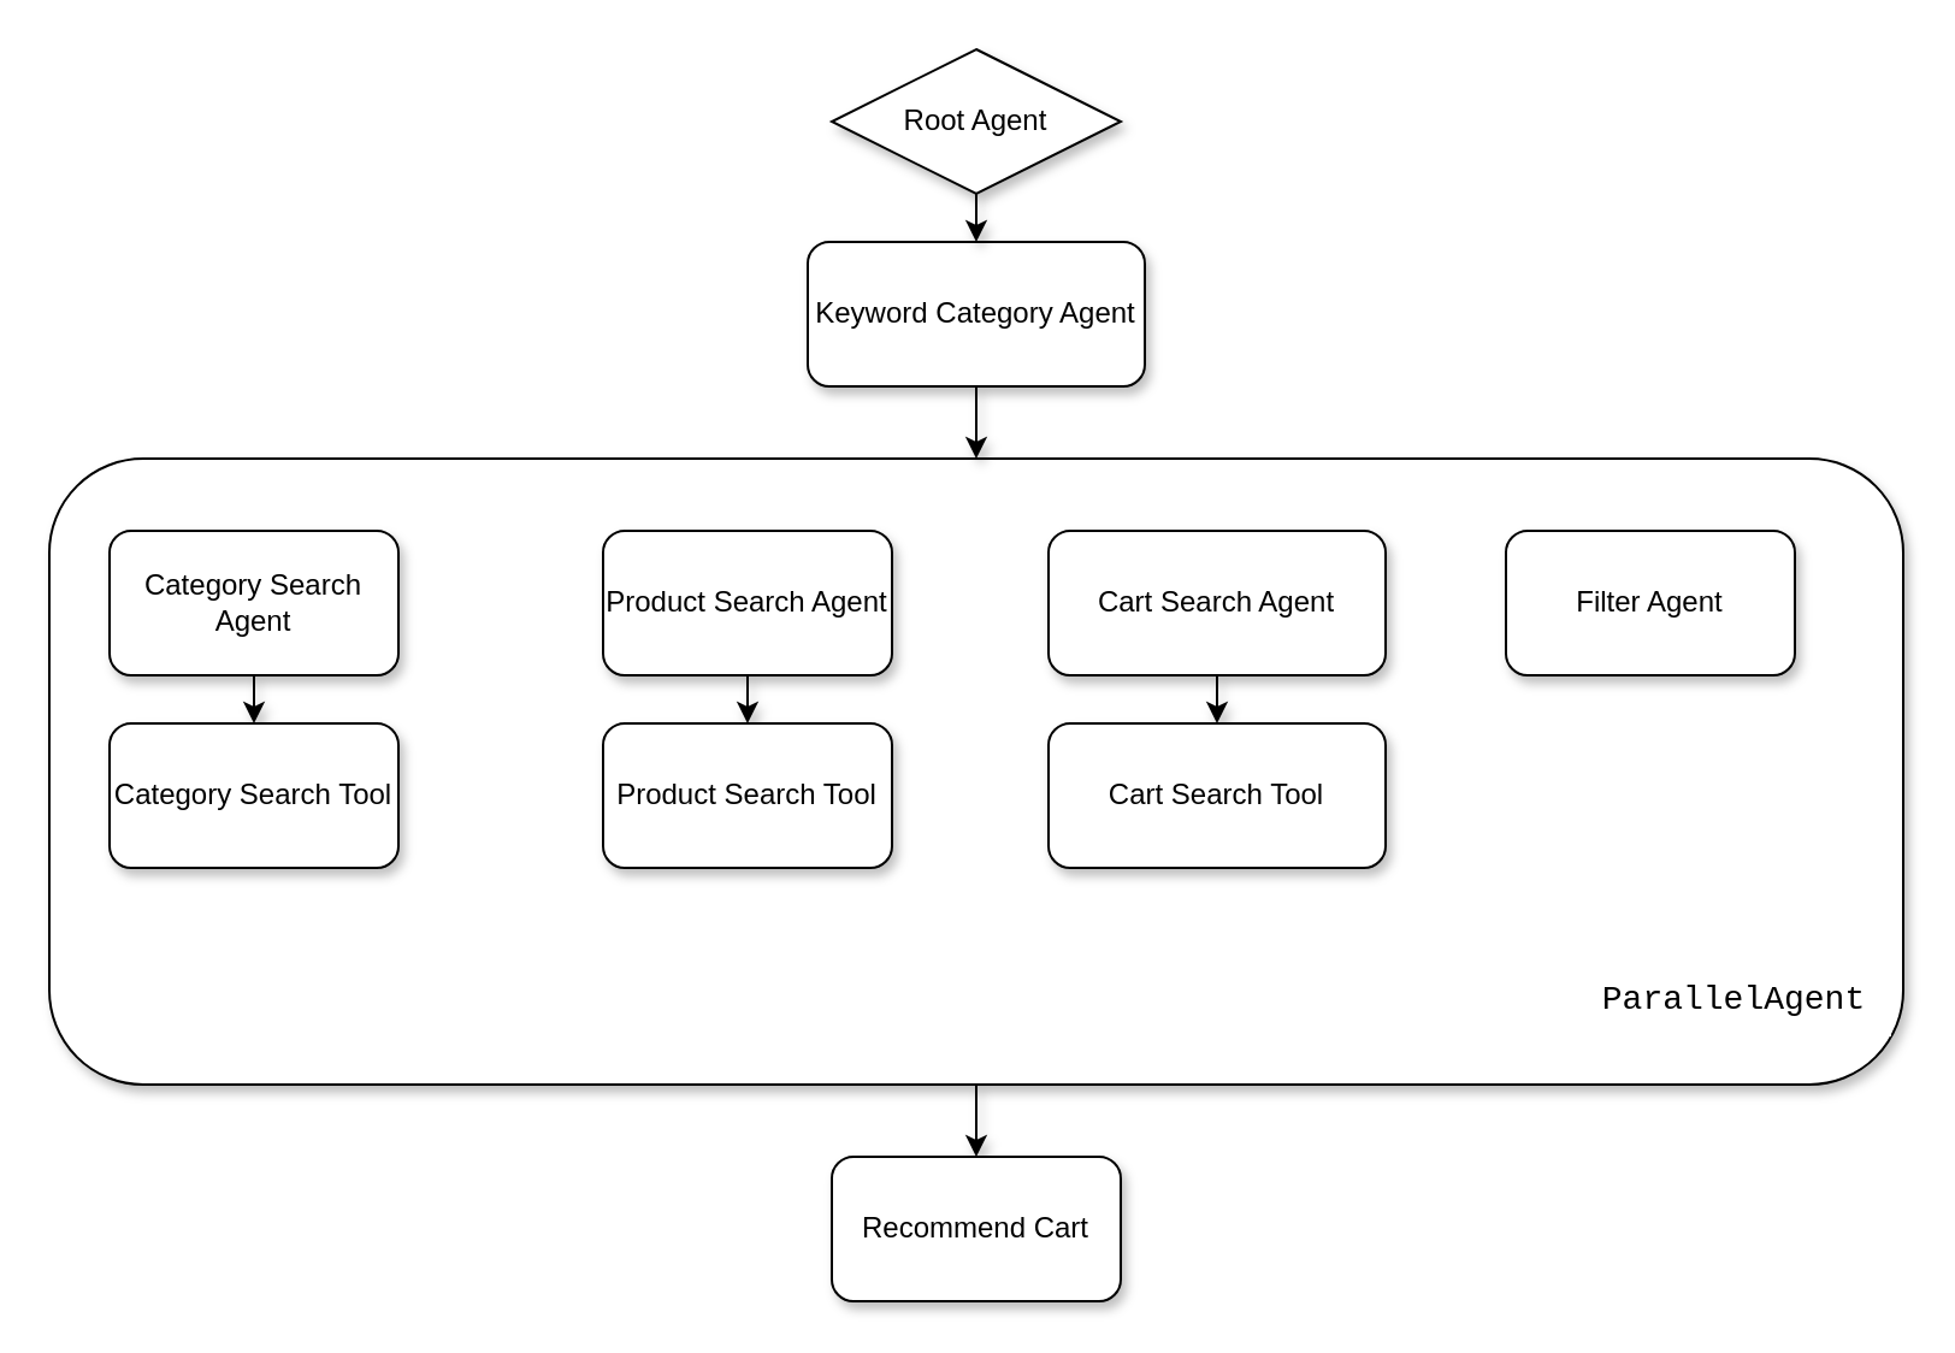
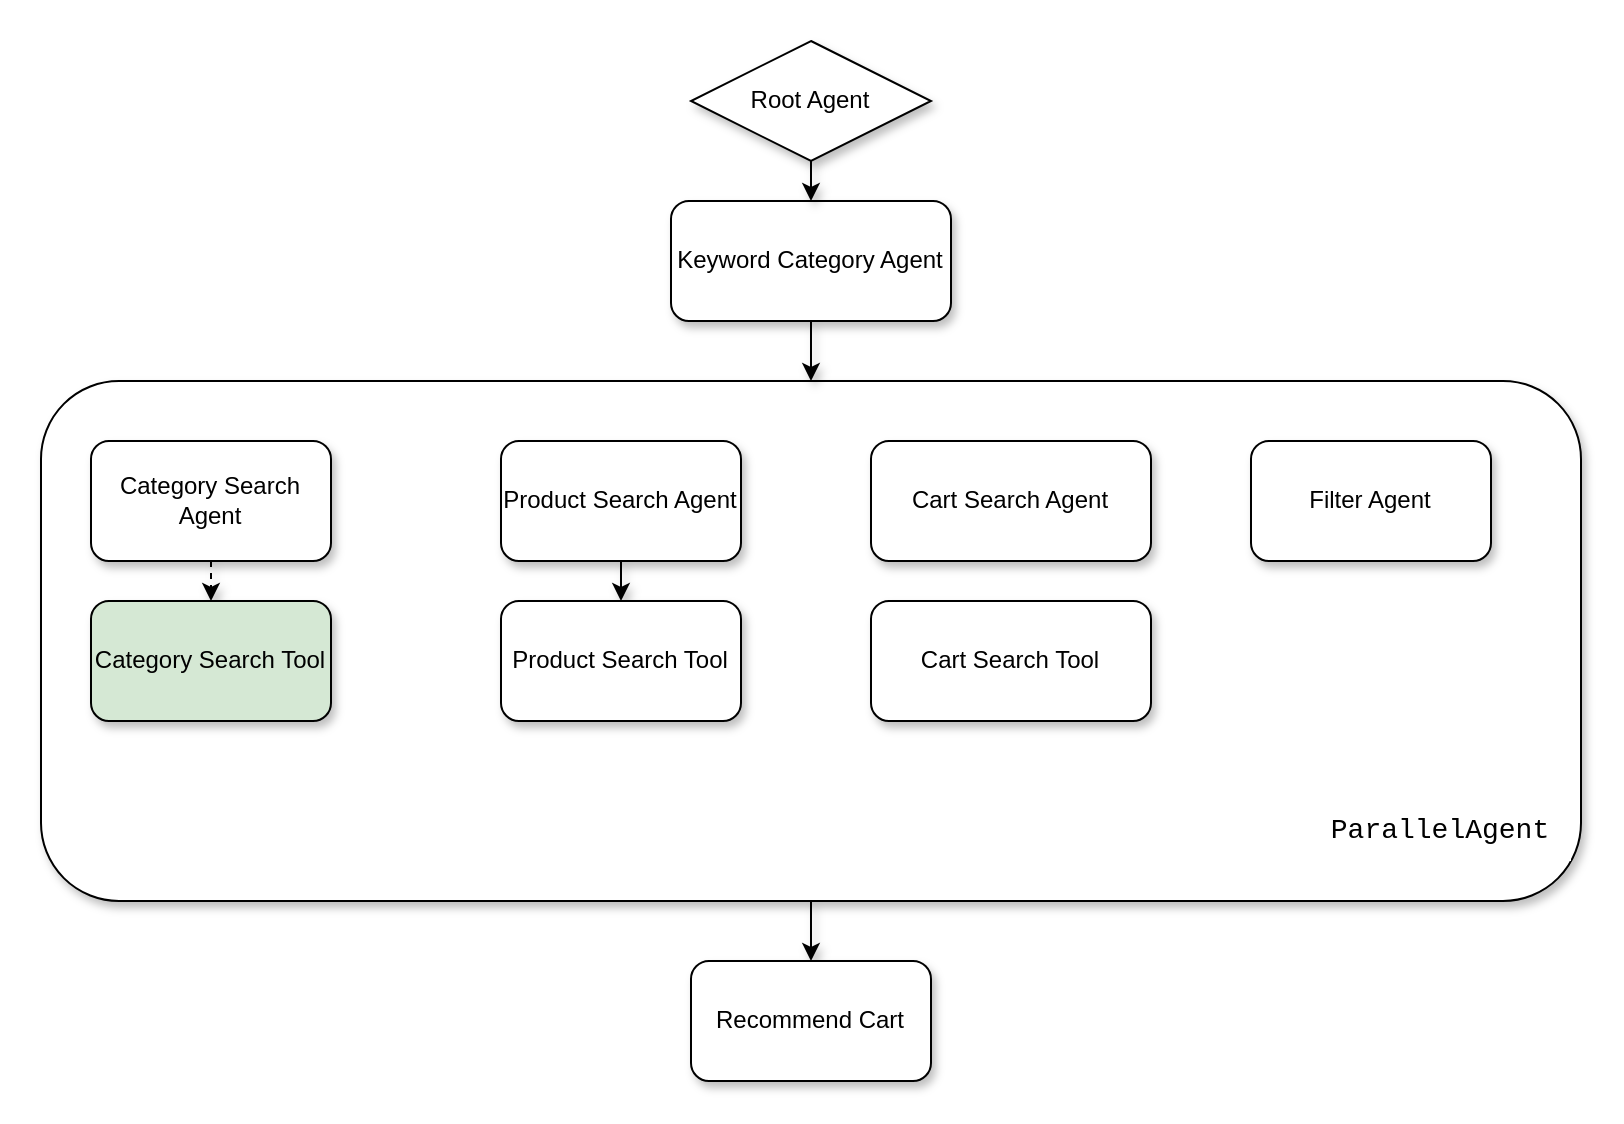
- <mxCell id="8" style="edgeStyle=none;html=1;exitX=0.5;exitY=1;exitDx=0;exitDy=0;entryX=0.5;entryY=0;entryDx=0;entryDy=0;shadow=1;" edge="1" parent="1" source="9" target="10"><mxGeometry relative="1" as="geometry" /></mxCell>
+ <mxCell id="8" style="edgeStyle=none;html=1;exitX=0.5;exitY=1;exitDx=0;exitDy=0;entryX=0.5;entryY=0;entryDx=0;entryDy=0;shadow=1;dashed=1;" edge="1" parent="1" source="9" target="10"><mxGeometry relative="1" as="geometry" /></mxCell>
- <mxCell id="14" value="" style="edgeStyle=none;html=1;shadow=1;" edge="1" parent="1" source="15" target="16"><mxGeometry relative="1" as="geometry" /></mxCell>
- <mxCell id="10" value="Category Search Tool" style="rounded=1;whiteSpace=wrap;html=1;shadow=1;" vertex="1" parent="1"><mxGeometry x="45" y="300" width="120" height="60" as="geometry" /></mxCell>
+ <mxCell id="10" value="Category Search Tool" style="rounded=1;whiteSpace=wrap;html=1;shadow=1;fillColor=#d5e8d4;" vertex="1" parent="1"><mxGeometry x="45" y="300" width="120" height="60" as="geometry" /></mxCell>
